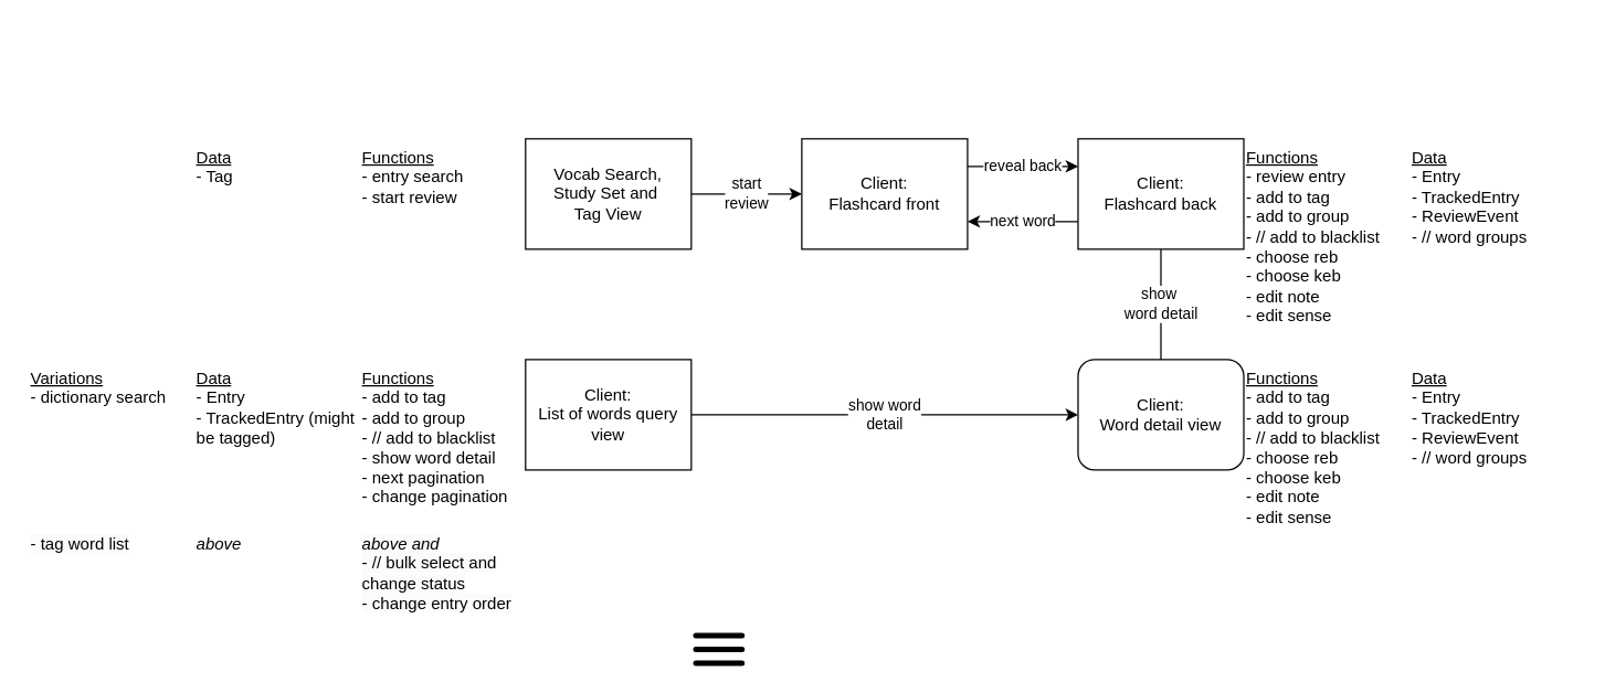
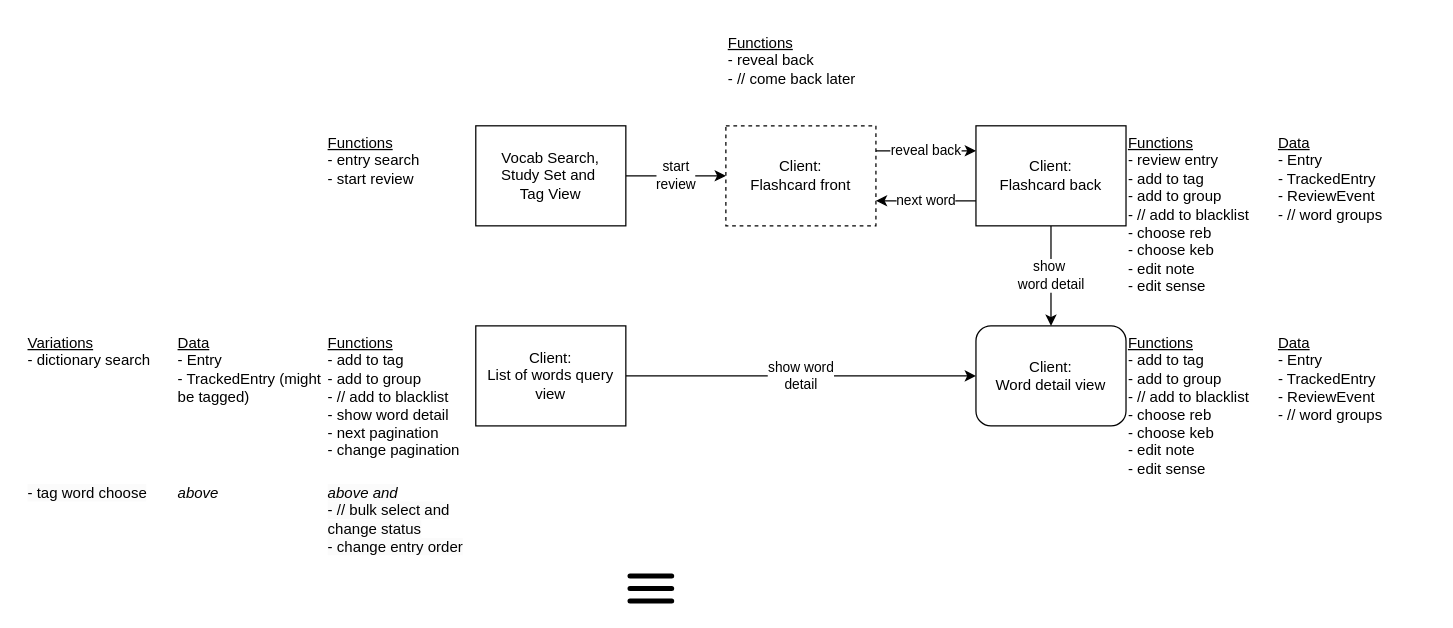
+ <mxCell id="20" value="&lt;u&gt;Functions&lt;/u&gt;&lt;div&gt;- reveal back&lt;br&gt;&lt;/div&gt;&lt;div&gt;- // come back later&lt;/div&gt;" style="text;html=1;align=left;verticalAlign=top;whiteSpace=wrap;rounded=0;" parent="1" vertex="1"><mxGeometry x="580" y="20" width="120" height="80" as="geometry" /></mxCell>
- <mxCell id="13" value="&lt;u&gt;Data&lt;/u&gt;&lt;div&gt;- Tag&lt;/div&gt;" style="text;html=1;align=left;verticalAlign=top;whiteSpace=wrap;rounded=0;" parent="1" vertex="1"><mxGeometry x="140" y="100" width="120" height="80" as="geometry" /></mxCell>
- <mxCell id="8" value="Client:&lt;div&gt;Flashcard front&lt;/div&gt;" style="rounded=0;whiteSpace=wrap;html=1;" parent="1" vertex="1"><mxGeometry x="580" y="100" width="120" height="80" as="geometry" /></mxCell>
+ <mxCell id="8" value="Client:&lt;div&gt;Flashcard front&lt;/div&gt;" style="rounded=0;whiteSpace=wrap;html=1;dashed=1;" parent="1" vertex="1"><mxGeometry x="580" y="100" width="120" height="80" as="geometry" /></mxCell>
- <mxCell id="9" value="show&amp;nbsp;&lt;div&gt;word detail&lt;/div&gt;" style="edgeStyle=orthogonalEdgeStyle;rounded=0;orthogonalLoop=1;jettySize=auto;html=1;endArrow=none;" parent="1" source="11" target="2" edge="1"><mxGeometry relative="1" as="geometry"><Array as="points"><mxPoint x="840" y="250" /><mxPoint x="840" y="250" /></Array></mxGeometry></mxCell>
+ <mxCell id="9" value="show&amp;nbsp;&lt;div&gt;word detail&lt;/div&gt;" style="edgeStyle=orthogonalEdgeStyle;rounded=0;orthogonalLoop=1;jettySize=auto;html=1;" parent="1" source="11" target="2" edge="1"><mxGeometry relative="1" as="geometry"><Array as="points"><mxPoint x="840" y="250" /><mxPoint x="840" y="250" /></Array></mxGeometry></mxCell>
- <mxCell id="17" value="&lt;span style=&quot;color: rgb(0, 0, 0); font-family: Helvetica; font-size: 12px; font-style: normal; font-variant-ligatures: normal; font-variant-caps: normal; font-weight: 400; letter-spacing: normal; orphans: 2; text-align: left; text-indent: 0px; text-transform: none; widows: 2; word-spacing: 0px; -webkit-text-stroke-width: 0px; white-space: normal; background-color: rgb(251, 251, 251); text-decoration-thickness: initial; text-decoration-style: initial; text-decoration-color: initial; display: inline !important; float: none;&quot;&gt;- tag word list&lt;/span&gt;" style="text;whiteSpace=wrap;html=1;" parent="1" vertex="1"><mxGeometry x="20" y="380" width="120" height="80" as="geometry" /></mxCell>
+ <mxCell id="17" value="&lt;span style=&quot;color: rgb(0, 0, 0); font-family: Helvetica; font-size: 12px; font-style: normal; font-variant-ligatures: normal; font-variant-caps: normal; font-weight: 400; letter-spacing: normal; orphans: 2; text-align: left; text-indent: 0px; text-transform: none; widows: 2; word-spacing: 0px; -webkit-text-stroke-width: 0px; white-space: normal; background-color: rgb(251, 251, 251); text-decoration-thickness: initial; text-decoration-style: initial; text-decoration-color: initial; display: inline !important; float: none;&quot;&gt;- tag word choose&lt;/span&gt;" style="text;whiteSpace=wrap;html=1;" parent="1" vertex="1"><mxGeometry x="20" y="380" width="120" height="80" as="geometry" /></mxCell>
